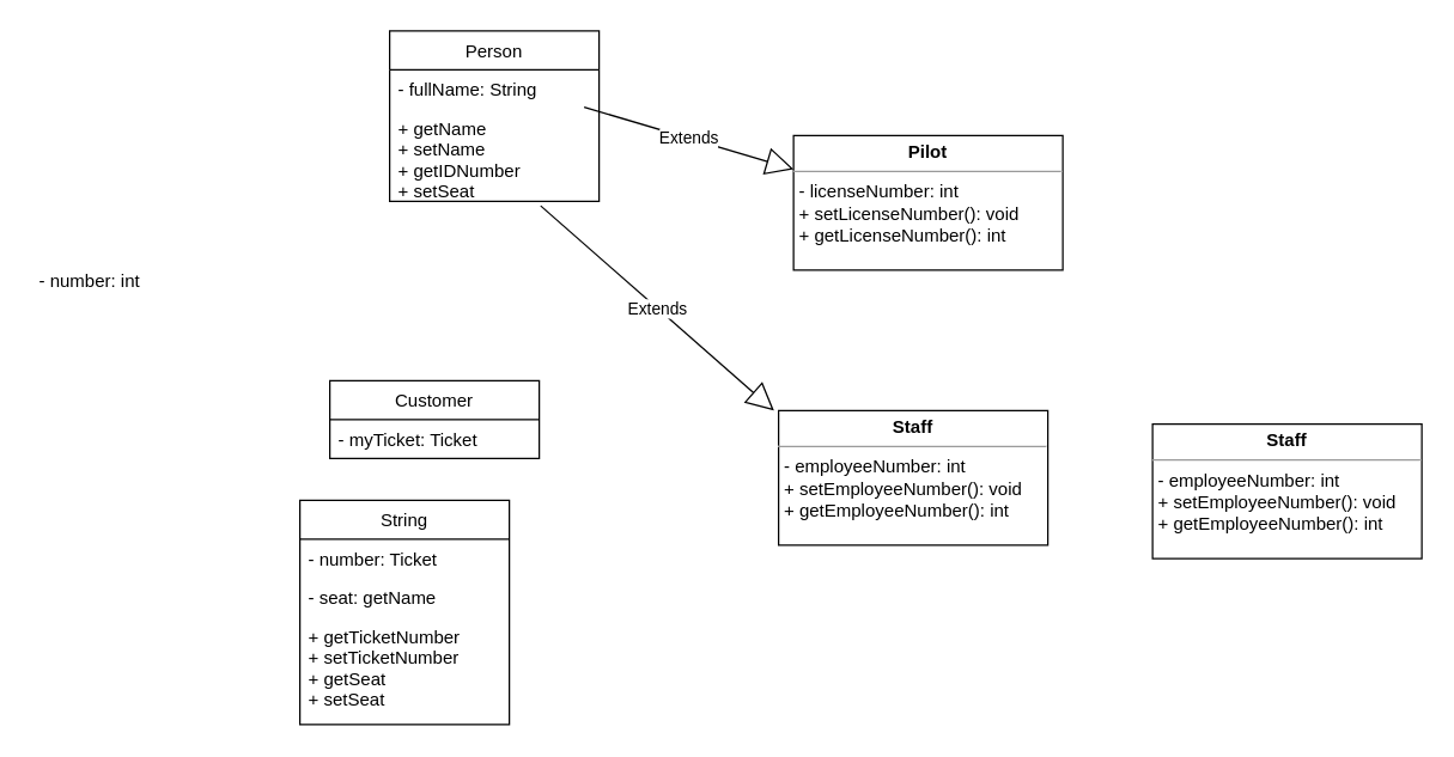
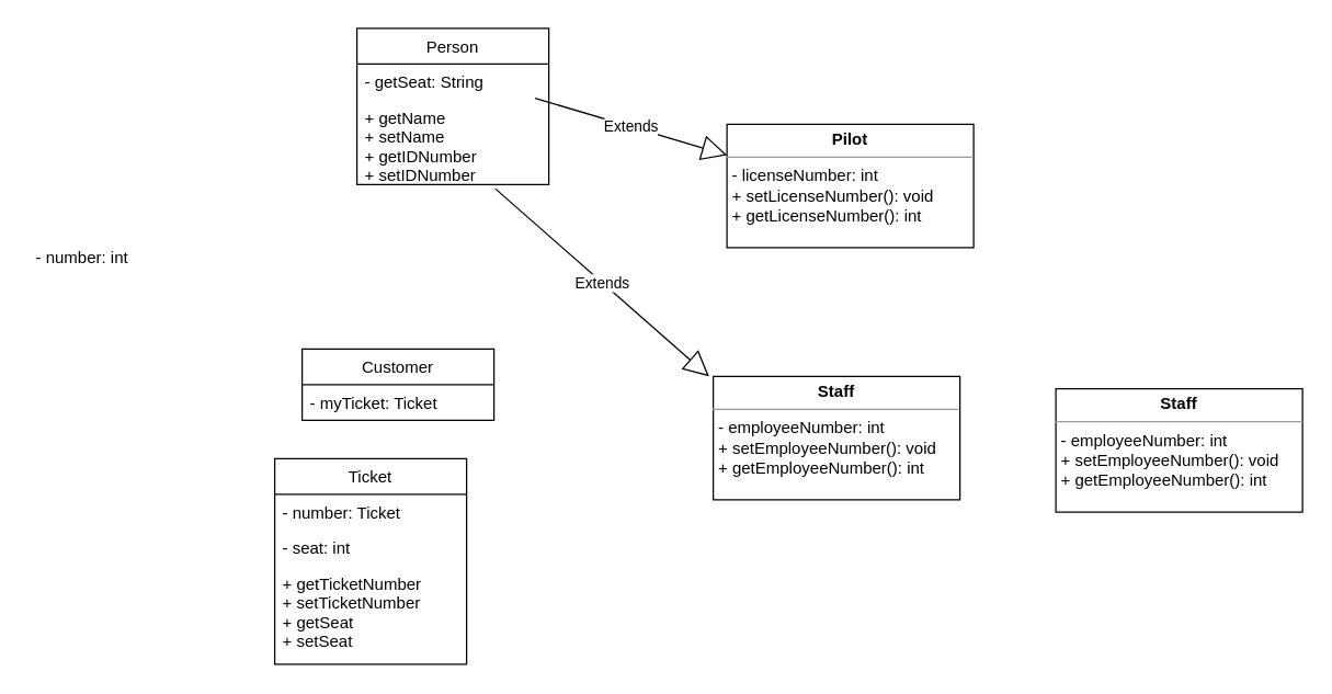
- <mxCell id="3" value="- fullName: String" style="text;strokeColor=none;fillColor=none;align=left;verticalAlign=top;spacingLeft=4;spacingRight=4;overflow=hidden;rotatable=0;points=[[0,0.5],[1,0.5]];portConstraint=eastwest;" vertex="1" parent="2"><mxGeometry y="26" width="140" height="26" as="geometry" /></mxCell>
+ <mxCell id="3" value="- getSeat: String" style="text;strokeColor=none;fillColor=none;align=left;verticalAlign=top;spacingLeft=4;spacingRight=4;overflow=hidden;rotatable=0;points=[[0,0.5],[1,0.5]];portConstraint=eastwest;" vertex="1" parent="2"><mxGeometry y="26" width="140" height="26" as="geometry" /></mxCell>
- <mxCell id="4" value="+ getName&#10;+ setName&#10;+ getIDNumber&#10;+ setSeat&#10;" style="text;strokeColor=none;fillColor=none;align=left;verticalAlign=top;spacingLeft=4;spacingRight=4;overflow=hidden;rotatable=0;points=[[0,0.5],[1,0.5]];portConstraint=eastwest;" vertex="1" parent="2"><mxGeometry y="52" width="140" height="62" as="geometry" /></mxCell>
+ <mxCell id="4" value="+ getName&#10;+ setName&#10;+ getIDNumber&#10;+ setIDNumber&#10;" style="text;strokeColor=none;fillColor=none;align=left;verticalAlign=top;spacingLeft=4;spacingRight=4;overflow=hidden;rotatable=0;points=[[0,0.5],[1,0.5]];portConstraint=eastwest;" vertex="1" parent="2"><mxGeometry y="52" width="140" height="62" as="geometry" /></mxCell>
- <mxCell id="7" value="String" style="swimlane;fontStyle=0;childLayout=stackLayout;horizontal=1;startSize=26;fillColor=none;horizontalStack=0;resizeParent=1;resizeParentMax=0;resizeLast=0;collapsible=1;marginBottom=0;" vertex="1" parent="1"><mxGeometry x="200" y="334" width="140" height="150" as="geometry" /></mxCell>
+ <mxCell id="7" value="Ticket" style="swimlane;fontStyle=0;childLayout=stackLayout;horizontal=1;startSize=26;fillColor=none;horizontalStack=0;resizeParent=1;resizeParentMax=0;resizeLast=0;collapsible=1;marginBottom=0;" vertex="1" parent="1"><mxGeometry x="200" y="334" width="140" height="150" as="geometry" /></mxCell>
- <mxCell id="9" value="- seat: getName" style="text;strokeColor=none;fillColor=none;align=left;verticalAlign=top;spacingLeft=4;spacingRight=4;overflow=hidden;rotatable=0;points=[[0,0.5],[1,0.5]];portConstraint=eastwest;" vertex="1" parent="7"><mxGeometry y="52" width="140" height="26" as="geometry" /></mxCell>
+ <mxCell id="9" value="- seat: int" style="text;strokeColor=none;fillColor=none;align=left;verticalAlign=top;spacingLeft=4;spacingRight=4;overflow=hidden;rotatable=0;points=[[0,0.5],[1,0.5]];portConstraint=eastwest;" vertex="1" parent="7"><mxGeometry y="52" width="140" height="26" as="geometry" /></mxCell>
